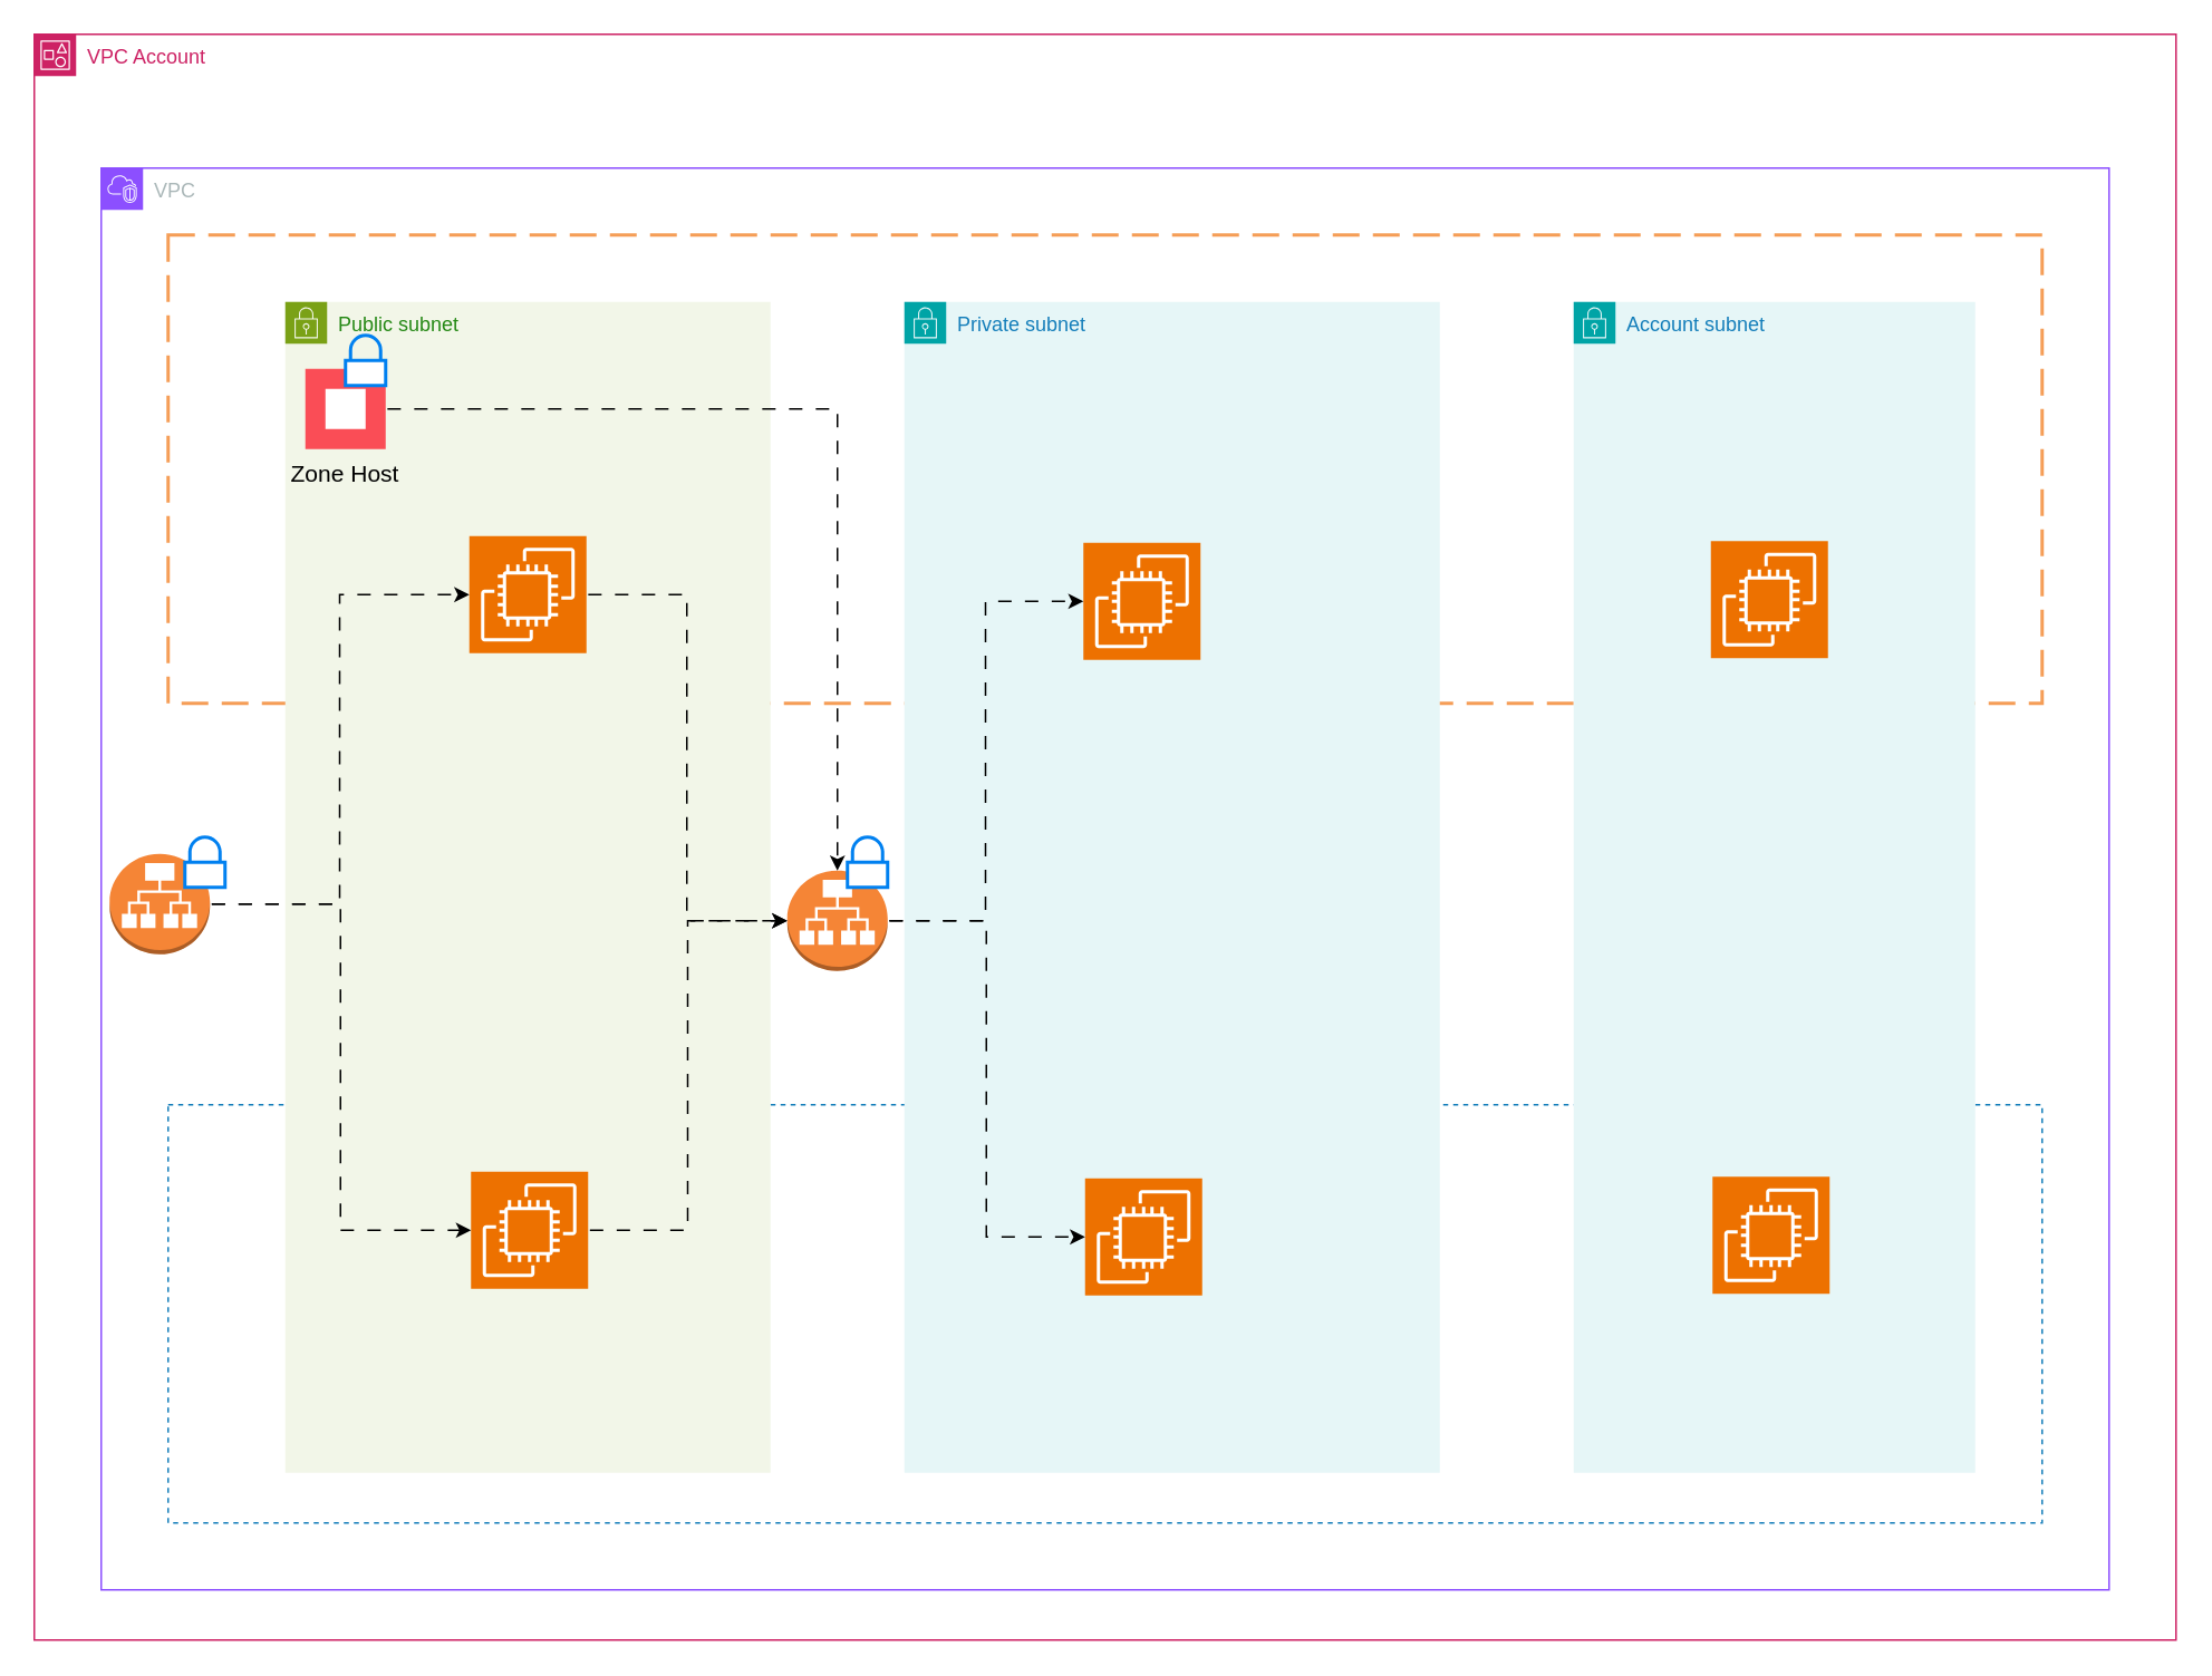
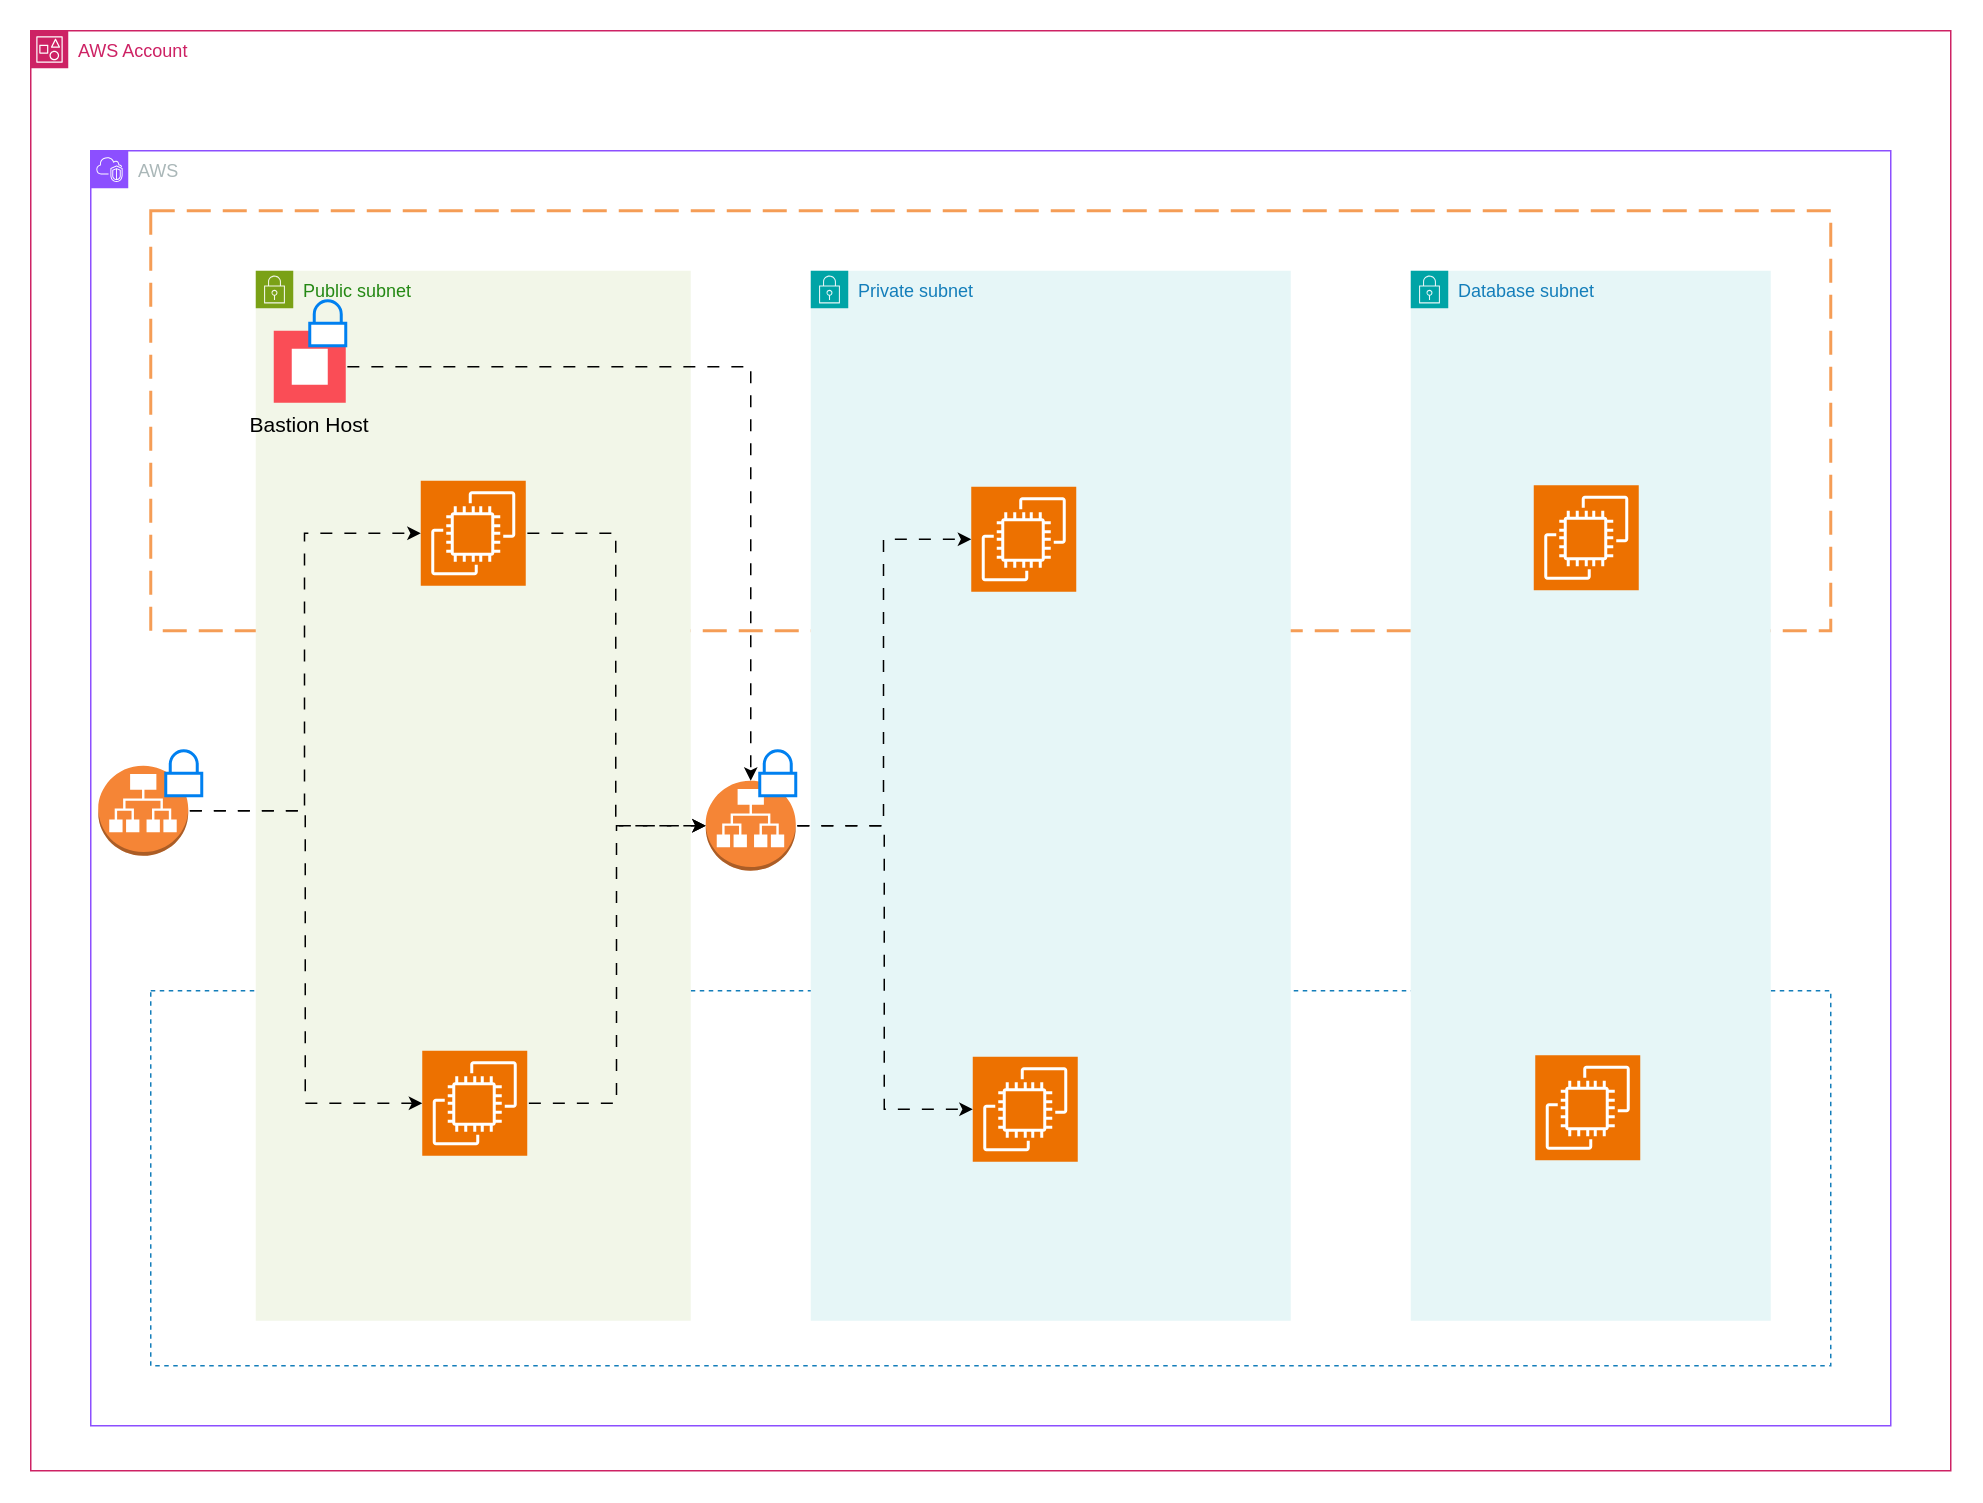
- <mxCell id="2" value="VPC Account" style="points=[[0,0],[0.25,0],[0.5,0],[0.75,0],[1,0],[1,0.25],[1,0.5],[1,0.75],[1,1],[0.75,1],[0.5,1],[0.25,1],[0,1],[0,0.75],[0,0.5],[0,0.25]];outlineConnect=0;gradientColor=none;html=1;whiteSpace=wrap;fontSize=12;fontStyle=0;container=1;pointerEvents=0;collapsible=0;recursiveResize=0;shape=mxgraph.aws4.group;grIcon=mxgraph.aws4.group_account;strokeColor=#CD2264;fillColor=none;verticalAlign=top;align=left;spacingLeft=30;fontColor=#CD2264;dashed=0;" parent="1" vertex="1"><mxGeometry x="20" y="20" width="1280" height="960" as="geometry" /></mxCell>
+ <mxCell id="2" value="AWS Account" style="points=[[0,0],[0.25,0],[0.5,0],[0.75,0],[1,0],[1,0.25],[1,0.5],[1,0.75],[1,1],[0.75,1],[0.5,1],[0.25,1],[0,1],[0,0.75],[0,0.5],[0,0.25]];outlineConnect=0;gradientColor=none;html=1;whiteSpace=wrap;fontSize=12;fontStyle=0;container=1;pointerEvents=0;collapsible=0;recursiveResize=0;shape=mxgraph.aws4.group;grIcon=mxgraph.aws4.group_account;strokeColor=#CD2264;fillColor=none;verticalAlign=top;align=left;spacingLeft=30;fontColor=#CD2264;dashed=0;" parent="1" vertex="1"><mxGeometry x="20" y="20" width="1280" height="960" as="geometry" /></mxCell>
- <mxCell id="3" value="VPC" style="points=[[0,0],[0.25,0],[0.5,0],[0.75,0],[1,0],[1,0.25],[1,0.5],[1,0.75],[1,1],[0.75,1],[0.5,1],[0.25,1],[0,1],[0,0.75],[0,0.5],[0,0.25]];outlineConnect=0;gradientColor=none;html=1;whiteSpace=wrap;fontSize=12;fontStyle=0;container=1;pointerEvents=0;collapsible=0;recursiveResize=0;shape=mxgraph.aws4.group;grIcon=mxgraph.aws4.group_vpc2;strokeColor=#8C4FFF;fillColor=none;verticalAlign=top;align=left;spacingLeft=30;fontColor=#AAB7B8;dashed=0;" parent="1" vertex="1"><mxGeometry x="60" y="100" width="1200" height="850" as="geometry" /></mxCell>
+ <mxCell id="3" value="AWS" style="points=[[0,0],[0.25,0],[0.5,0],[0.75,0],[1,0],[1,0.25],[1,0.5],[1,0.75],[1,1],[0.75,1],[0.5,1],[0.25,1],[0,1],[0,0.75],[0,0.5],[0,0.25]];outlineConnect=0;gradientColor=none;html=1;whiteSpace=wrap;fontSize=12;fontStyle=0;container=1;pointerEvents=0;collapsible=0;recursiveResize=0;shape=mxgraph.aws4.group;grIcon=mxgraph.aws4.group_vpc2;strokeColor=#8C4FFF;fillColor=none;verticalAlign=top;align=left;spacingLeft=30;fontColor=#AAB7B8;dashed=0;" parent="1" vertex="1"><mxGeometry x="60" y="100" width="1200" height="850" as="geometry" /></mxCell>
- <mxCell id="6" value="Account subnet" style="points=[[0,0],[0.25,0],[0.5,0],[0.75,0],[1,0],[1,0.25],[1,0.5],[1,0.75],[1,1],[0.75,1],[0.5,1],[0.25,1],[0,1],[0,0.75],[0,0.5],[0,0.25]];outlineConnect=0;gradientColor=none;html=1;whiteSpace=wrap;fontSize=12;fontStyle=0;container=1;pointerEvents=0;collapsible=0;recursiveResize=0;shape=mxgraph.aws4.group;grIcon=mxgraph.aws4.group_security_group;grStroke=0;strokeColor=#00A4A6;fillColor=#E6F6F7;verticalAlign=top;align=left;spacingLeft=30;fontColor=#147EBA;dashed=0;" parent="3" vertex="1"><mxGeometry x="880" y="80" width="240" height="700" as="geometry" /></mxCell>
+ <mxCell id="6" value="Database subnet" style="points=[[0,0],[0.25,0],[0.5,0],[0.75,0],[1,0],[1,0.25],[1,0.5],[1,0.75],[1,1],[0.75,1],[0.5,1],[0.25,1],[0,1],[0,0.75],[0,0.5],[0,0.25]];outlineConnect=0;gradientColor=none;html=1;whiteSpace=wrap;fontSize=12;fontStyle=0;container=1;pointerEvents=0;collapsible=0;recursiveResize=0;shape=mxgraph.aws4.group;grIcon=mxgraph.aws4.group_security_group;grStroke=0;strokeColor=#00A4A6;fillColor=#E6F6F7;verticalAlign=top;align=left;spacingLeft=30;fontColor=#147EBA;dashed=0;" parent="3" vertex="1"><mxGeometry x="880" y="80" width="240" height="700" as="geometry" /></mxCell>
- <mxCell id="16" value="Zone Host" style="shape=rect;fillColor=#FA4D56;aspect=fixed;resizable=0;labelPosition=center;verticalLabelPosition=bottom;align=center;verticalAlign=top;strokeColor=none;fontSize=14;arcSize=25;" parent="1" vertex="1"><mxGeometry x="182" y="220" width="48" height="48" as="geometry" /></mxCell>
+ <mxCell id="16" value="Bastion Host" style="shape=rect;fillColor=#FA4D56;aspect=fixed;resizable=0;labelPosition=center;verticalLabelPosition=bottom;align=center;verticalAlign=top;strokeColor=none;fontSize=14;arcSize=25;" parent="1" vertex="1"><mxGeometry x="182" y="220" width="48" height="48" as="geometry" /></mxCell>
